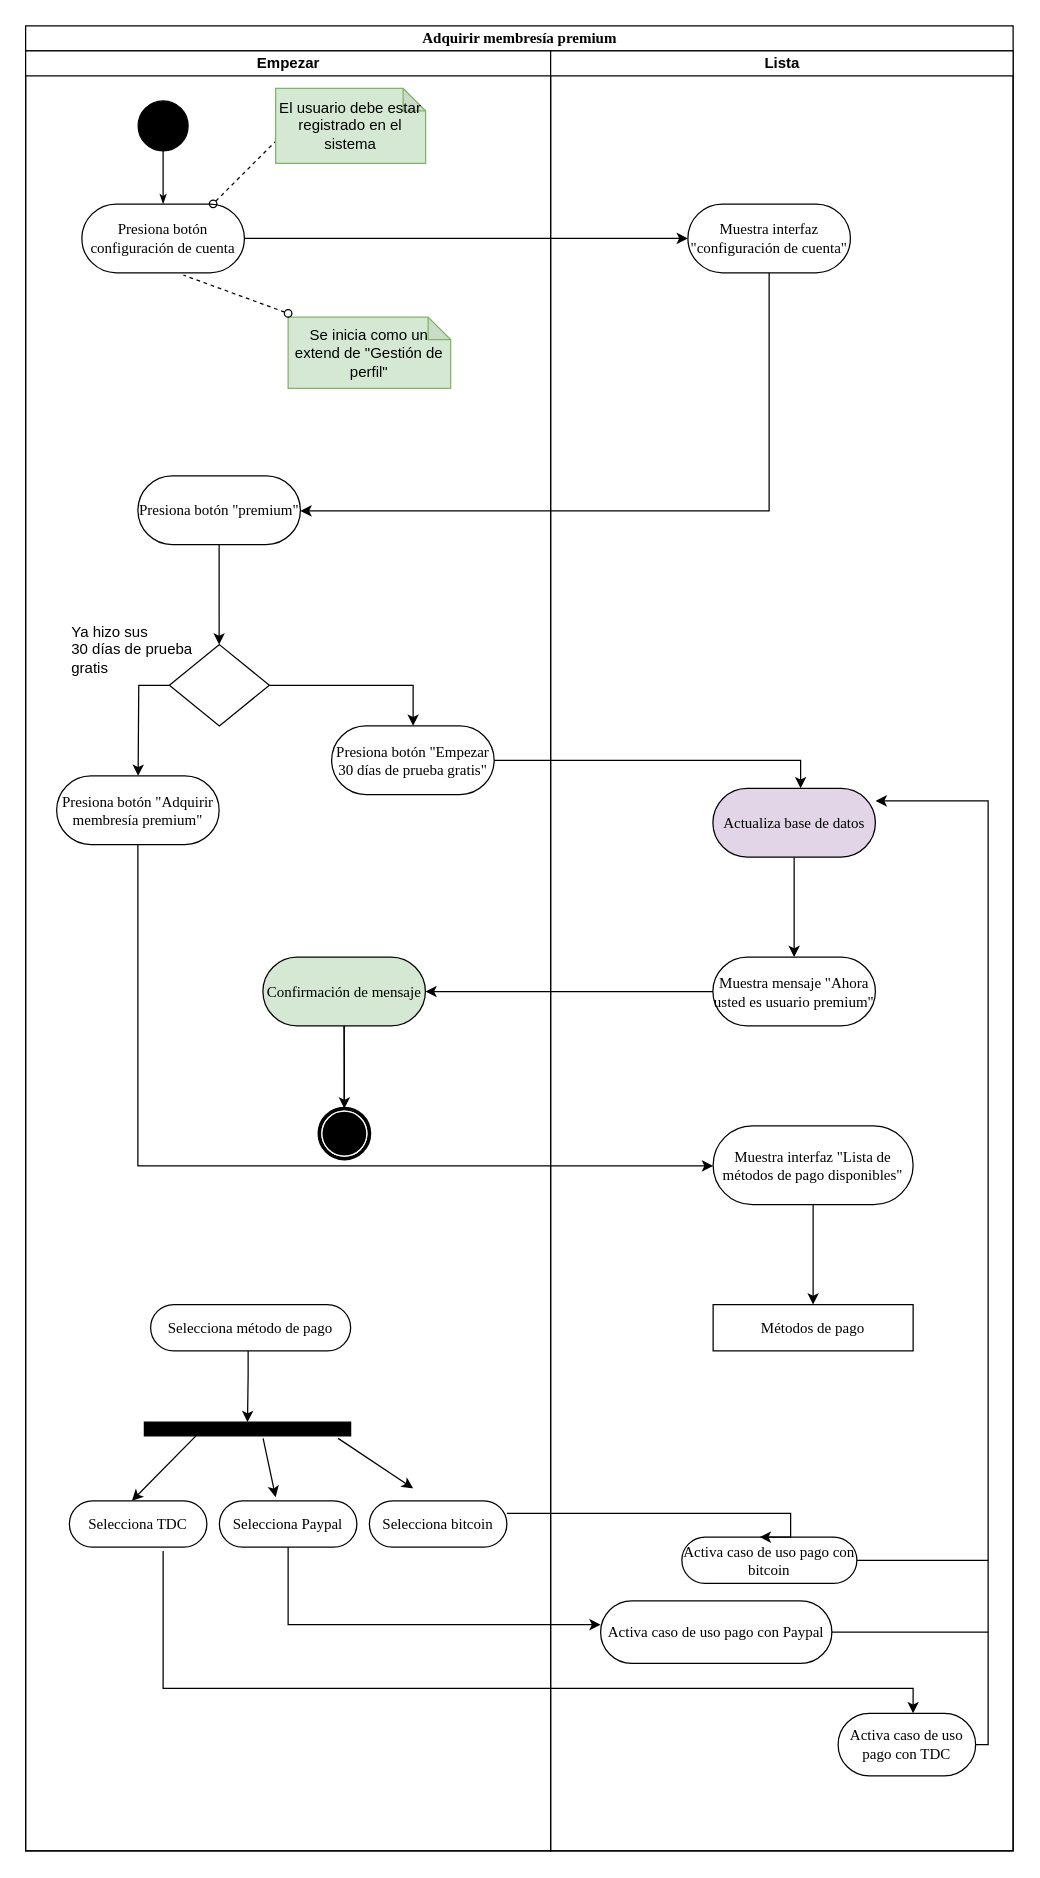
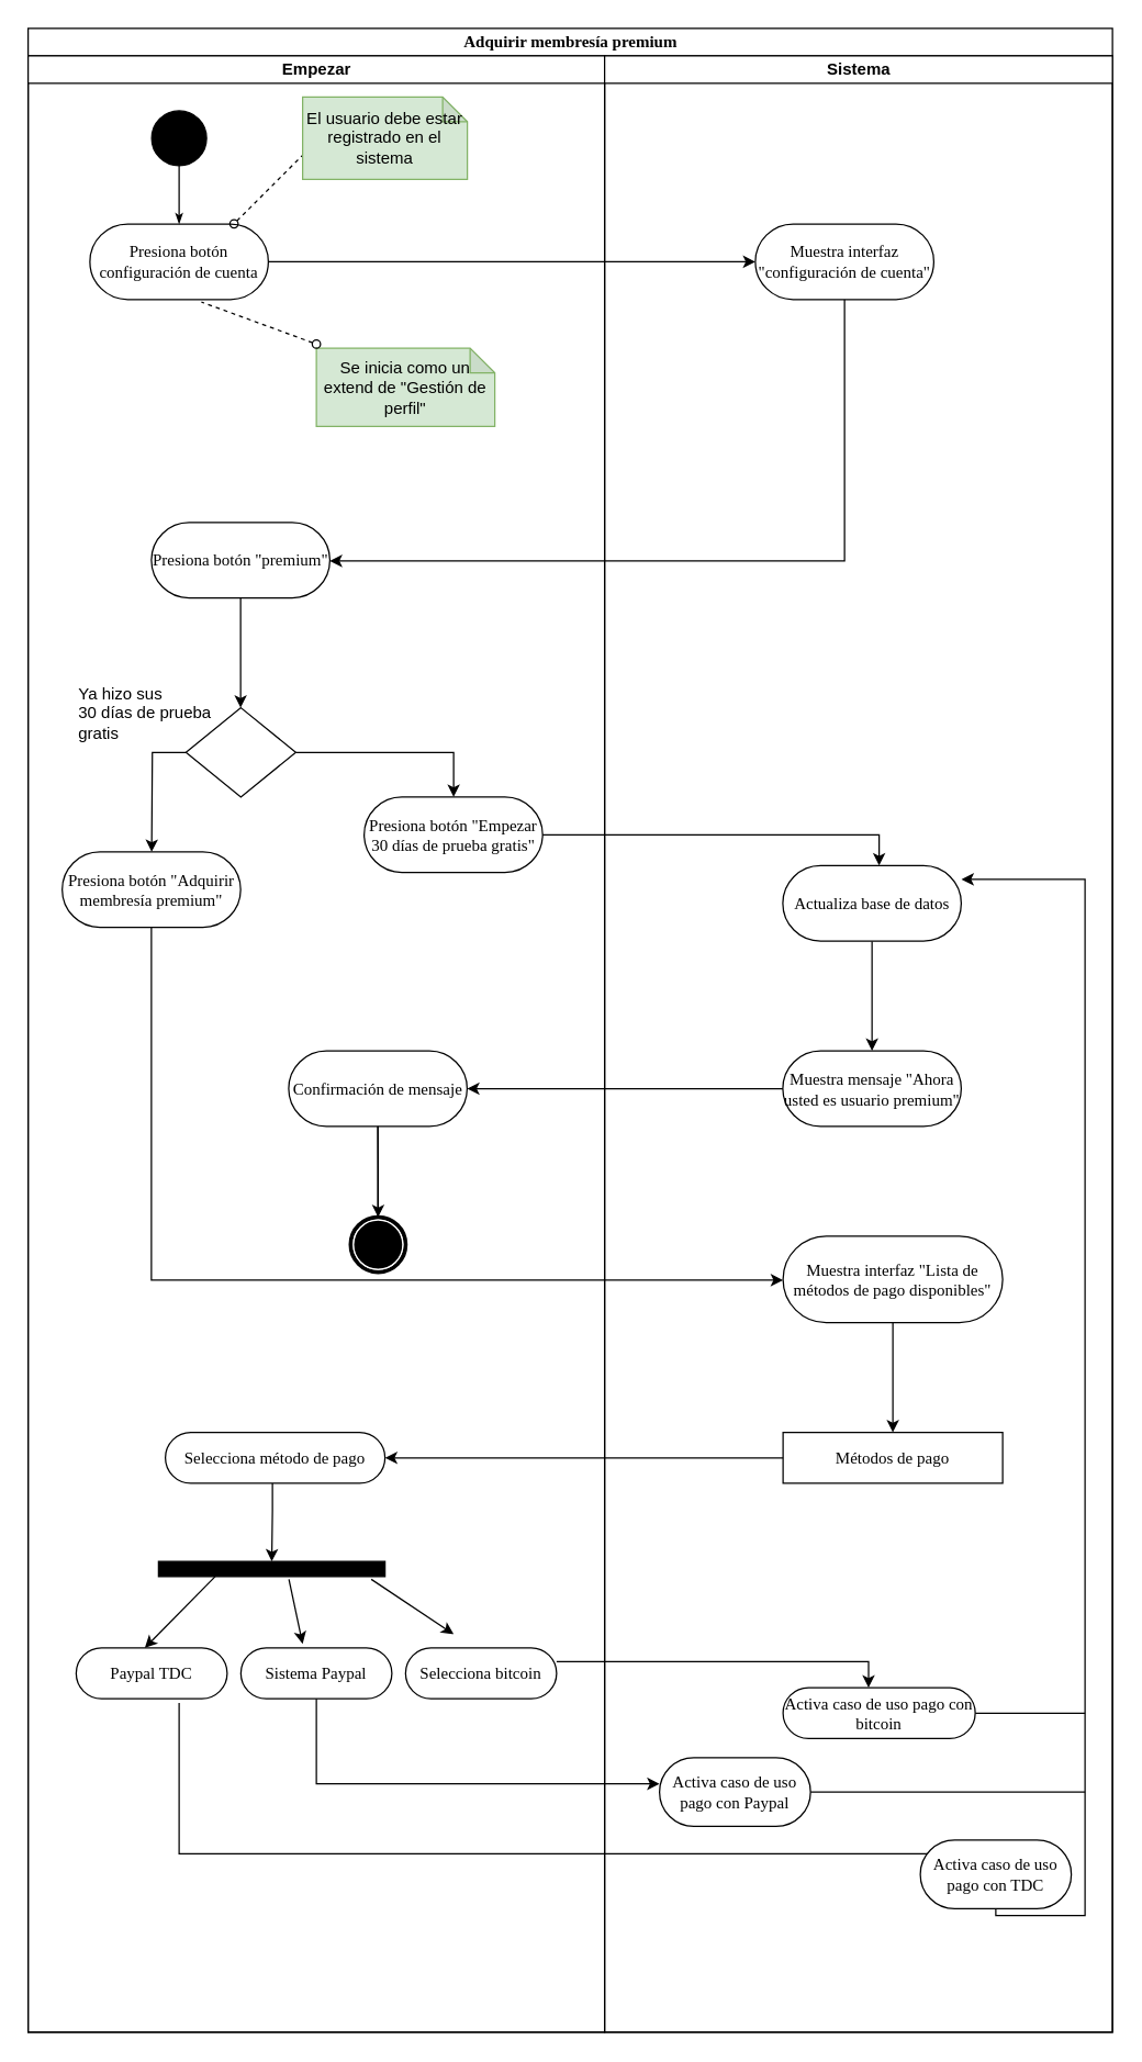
- <mxCell id="22" value="Lista" style="swimlane;html=1;startSize=20;" parent="2" vertex="1"><mxGeometry x="420" y="20" width="370" height="1440" as="geometry" /></mxCell>
+ <mxCell id="22" value="Sistema" style="swimlane;html=1;startSize=20;" parent="2" vertex="1"><mxGeometry x="420" y="20" width="370" height="1440" as="geometry" /></mxCell>
- <mxCell id="25" value="Actualiza base de datos" style="rounded=1;whiteSpace=wrap;html=1;shadow=0;comic=0;labelBackgroundColor=none;strokeColor=#000000;strokeWidth=1;fillColor=#e1d5e7;fontFamily=Verdana;fontSize=12;fontColor=#000000;align=center;arcSize=50;" vertex="1" parent="22"><mxGeometry x="129.818" y="590" width="130" height="55" as="geometry" /></mxCell>
+ <mxCell id="25" value="Actualiza base de datos" style="rounded=1;whiteSpace=wrap;html=1;shadow=0;comic=0;labelBackgroundColor=none;strokeColor=#000000;strokeWidth=1;fillColor=#ffffff;fontFamily=Verdana;fontSize=12;fontColor=#000000;align=center;arcSize=50;" vertex="1" parent="22"><mxGeometry x="129.818" y="590" width="130" height="55" as="geometry" /></mxCell>
- <mxCell id="11" value="Confirmación de mensaje" style="rounded=1;whiteSpace=wrap;html=1;shadow=0;comic=0;labelBackgroundColor=none;strokeColor=#000000;strokeWidth=1;fillColor=#d5e8d4;fontFamily=Verdana;fontSize=12;fontColor=#000000;align=center;arcSize=50;" vertex="1" parent="3"><mxGeometry x="189.818" y="725" width="130" height="55" as="geometry" /></mxCell>
+ <mxCell id="11" value="Confirmación de mensaje" style="rounded=1;whiteSpace=wrap;html=1;shadow=0;comic=0;labelBackgroundColor=none;strokeColor=#000000;strokeWidth=1;fillColor=#ffffff;fontFamily=Verdana;fontSize=12;fontColor=#000000;align=center;arcSize=50;" vertex="1" parent="3"><mxGeometry x="189.818" y="725" width="130" height="55" as="geometry" /></mxCell>
+ <mxCell id="38" value="" style="edgeStyle=orthogonalEdgeStyle;rounded=0;orthogonalLoop=1;jettySize=auto;html=1;" edge="1" parent="2" source="29" target="14"><mxGeometry relative="1" as="geometry" /></mxCell>
- <mxCell id="16" value="Selecciona TDC" style="rounded=1;whiteSpace=wrap;html=1;shadow=0;comic=0;labelBackgroundColor=none;strokeColor=#000000;strokeWidth=1;fillColor=#ffffff;fontFamily=Verdana;fontSize=12;fontColor=#000000;align=center;arcSize=50;" vertex="1" parent="3"><mxGeometry x="35" y="1160" width="110" height="37" as="geometry" /></mxCell>
+ <mxCell id="16" value="Paypal TDC" style="rounded=1;whiteSpace=wrap;html=1;shadow=0;comic=0;labelBackgroundColor=none;strokeColor=#000000;strokeWidth=1;fillColor=#ffffff;fontFamily=Verdana;fontSize=12;fontColor=#000000;align=center;arcSize=50;" vertex="1" parent="3"><mxGeometry x="35" y="1160" width="110" height="37" as="geometry" /></mxCell>
- <mxCell id="17" value="Selecciona Paypal" style="rounded=1;whiteSpace=wrap;html=1;shadow=0;comic=0;labelBackgroundColor=none;strokeColor=#000000;strokeWidth=1;fillColor=#ffffff;fontFamily=Verdana;fontSize=12;fontColor=#000000;align=center;arcSize=50;" vertex="1" parent="3"><mxGeometry x="155" y="1160" width="110" height="37" as="geometry" /></mxCell>
+ <mxCell id="17" value="Sistema Paypal" style="rounded=1;whiteSpace=wrap;html=1;shadow=0;comic=0;labelBackgroundColor=none;strokeColor=#000000;strokeWidth=1;fillColor=#ffffff;fontFamily=Verdana;fontSize=12;fontColor=#000000;align=center;arcSize=50;" vertex="1" parent="3"><mxGeometry x="155" y="1160" width="110" height="37" as="geometry" /></mxCell>
- <mxCell id="31" value="Activa caso de uso pago con bitcoin" style="rounded=1;whiteSpace=wrap;html=1;shadow=0;comic=0;labelBackgroundColor=none;strokeColor=#000000;strokeWidth=1;fillColor=#ffffff;fontFamily=Verdana;fontSize=12;fontColor=#000000;align=center;arcSize=50;" vertex="1" parent="22"><mxGeometry x="105" y="1189" width="140" height="37" as="geometry" /></mxCell>
+ <mxCell id="31" value="Activa caso de uso pago con bitcoin" style="rounded=1;whiteSpace=wrap;html=1;shadow=0;comic=0;labelBackgroundColor=none;strokeColor=#000000;strokeWidth=1;fillColor=#ffffff;fontFamily=Verdana;fontSize=12;fontColor=#000000;align=center;arcSize=50;" vertex="1" parent="22"><mxGeometry x="130" y="1189" width="140" height="37" as="geometry" /></mxCell>
- <mxCell id="33" value="Activa caso de uso pago con Paypal" style="rounded=1;whiteSpace=wrap;html=1;shadow=0;comic=0;labelBackgroundColor=none;strokeColor=#000000;strokeWidth=1;fillColor=#ffffff;fontFamily=Verdana;fontSize=12;fontColor=#000000;align=center;arcSize=50;" vertex="1" parent="22"><mxGeometry x="40" y="1240" width="185" height="50" as="geometry" /></mxCell>
+ <mxCell id="33" value="Activa caso de uso pago con Paypal" style="rounded=1;whiteSpace=wrap;html=1;shadow=0;comic=0;labelBackgroundColor=none;strokeColor=#000000;strokeWidth=1;fillColor=#ffffff;fontFamily=Verdana;fontSize=12;fontColor=#000000;align=center;arcSize=50;" vertex="1" parent="22"><mxGeometry x="40" y="1240" width="110" height="50" as="geometry" /></mxCell>
- <mxCell id="35" value="Activa caso de uso pago con TDC" style="rounded=1;whiteSpace=wrap;html=1;shadow=0;comic=0;labelBackgroundColor=none;strokeColor=#000000;strokeWidth=1;fillColor=#ffffff;fontFamily=Verdana;fontSize=12;fontColor=#000000;align=center;arcSize=50;" vertex="1" parent="22"><mxGeometry x="230" y="1330" width="110" height="50" as="geometry" /></mxCell>
+ <mxCell id="35" value="Activa caso de uso pago con TDC" style="rounded=1;whiteSpace=wrap;html=1;shadow=0;comic=0;labelBackgroundColor=none;strokeColor=#000000;strokeWidth=1;fillColor=#ffffff;fontFamily=Verdana;fontSize=12;fontColor=#000000;align=center;arcSize=50;" vertex="1" parent="22"><mxGeometry x="230" y="1300" width="110" height="50" as="geometry" /></mxCell>
